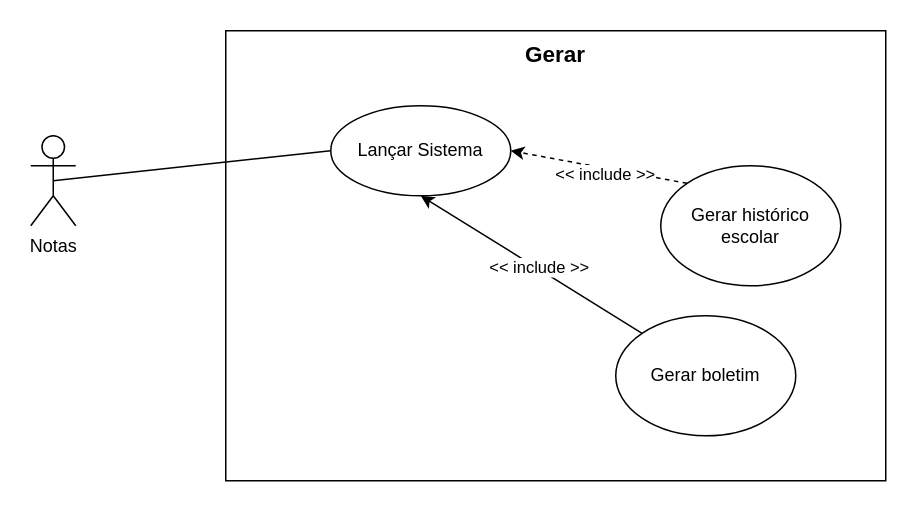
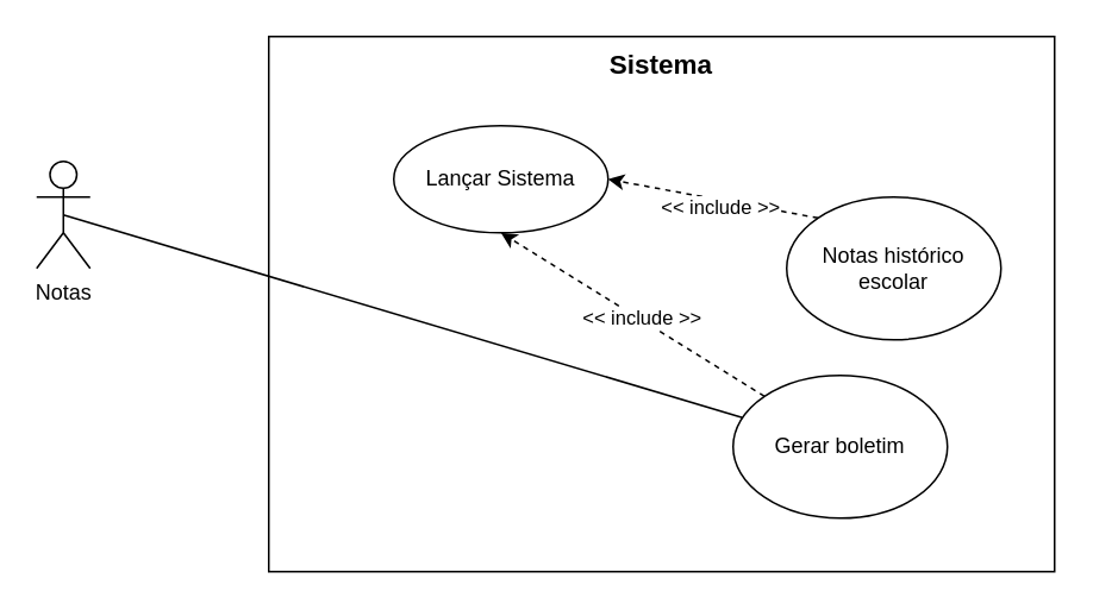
- <mxCell id="12" value="Gerar" style="text;html=1;align=center;verticalAlign=middle;whiteSpace=wrap;rounded=0;fontStyle=1;fontSize=15;" vertex="1" parent="1"><mxGeometry x="340" y="20" width="60" height="30" as="geometry" /></mxCell>
+ <mxCell id="12" value="Sistema" style="text;html=1;align=center;verticalAlign=middle;whiteSpace=wrap;rounded=0;fontStyle=1;fontSize=15;" vertex="1" parent="1"><mxGeometry x="340" y="20" width="60" height="30" as="geometry" /></mxCell>
- <mxCell id="7" value="" style="endArrow=none;html=1;rounded=0;exitX=0.5;exitY=0.5;exitDx=0;exitDy=0;exitPerimeter=0;entryX=0;entryY=0.5;entryDx=0;entryDy=0;" edge="1" parent="1" source="3" target="4"><mxGeometry width="50" height="50" relative="1" as="geometry"><mxPoint x="20" y="260" as="sourcePoint" /><mxPoint x="70" y="210" as="targetPoint" /></mxGeometry></mxCell>
+ <mxCell id="7" value="" style="endArrow=none;html=1;rounded=0;exitX=0.5;exitY=0.5;exitDx=0;exitDy=0;exitPerimeter=0;" edge="1" parent="1" source="3" target="5"><mxGeometry width="50" height="50" relative="1" as="geometry"><mxPoint x="20" y="260" as="sourcePoint" /><mxPoint x="70" y="210" as="targetPoint" /></mxGeometry></mxCell>
- <mxCell id="6" value="Gerar histórico escolar" style="ellipse;whiteSpace=wrap;html=1;" vertex="1" parent="1"><mxGeometry x="440" y="110" width="120" height="80" as="geometry" /></mxCell>
+ <mxCell id="6" value="Notas histórico escolar" style="ellipse;whiteSpace=wrap;html=1;" vertex="1" parent="1"><mxGeometry x="440" y="110" width="120" height="80" as="geometry" /></mxCell>
- <mxCell id="8" value="" style="endArrow=classic;html=1;rounded=0;entryX=0.5;entryY=1;entryDx=0;entryDy=0;exitX=0;exitY=0;exitDx=0;exitDy=0;dashed=0;" edge="1" parent="1" source="5" target="4"><mxGeometry width="50" height="50" relative="1" as="geometry"><mxPoint x="130" y="350" as="sourcePoint" /><mxPoint x="180" y="300" as="targetPoint" /></mxGeometry></mxCell>
+ <mxCell id="8" value="" style="endArrow=classic;html=1;rounded=0;entryX=0.5;entryY=1;entryDx=0;entryDy=0;exitX=0;exitY=0;exitDx=0;exitDy=0;dashed=1;" edge="1" parent="1" source="5" target="4"><mxGeometry width="50" height="50" relative="1" as="geometry"><mxPoint x="130" y="350" as="sourcePoint" /><mxPoint x="180" y="300" as="targetPoint" /></mxGeometry></mxCell>
